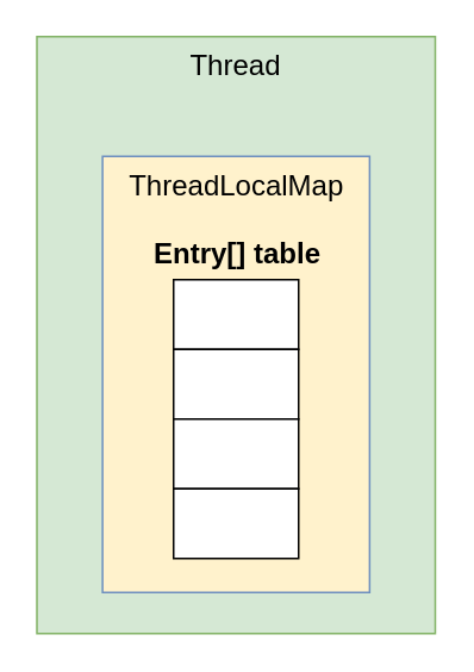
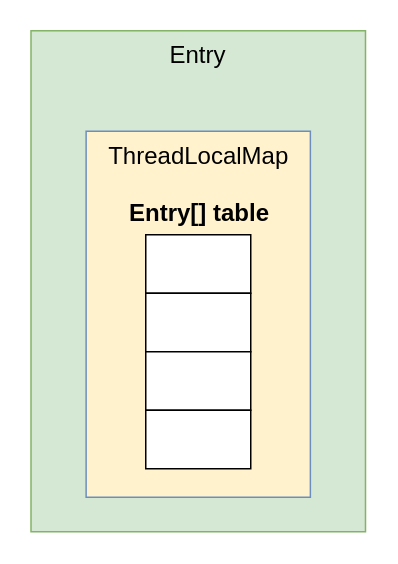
- <mxCell id="2" value="Thread" style="rounded=0;whiteSpace=wrap;html=1;fontSize=16;verticalAlign=top;fillColor=#d5e8d4;strokeColor=#82b366;" vertex="1" parent="1"><mxGeometry x="20" y="20" width="223" height="334" as="geometry" /></mxCell>
+ <mxCell id="2" value="Entry" style="rounded=0;whiteSpace=wrap;html=1;fontSize=16;verticalAlign=top;fillColor=#d5e8d4;strokeColor=#82b366;" vertex="1" parent="1"><mxGeometry x="20" y="20" width="223" height="334" as="geometry" /></mxCell>
